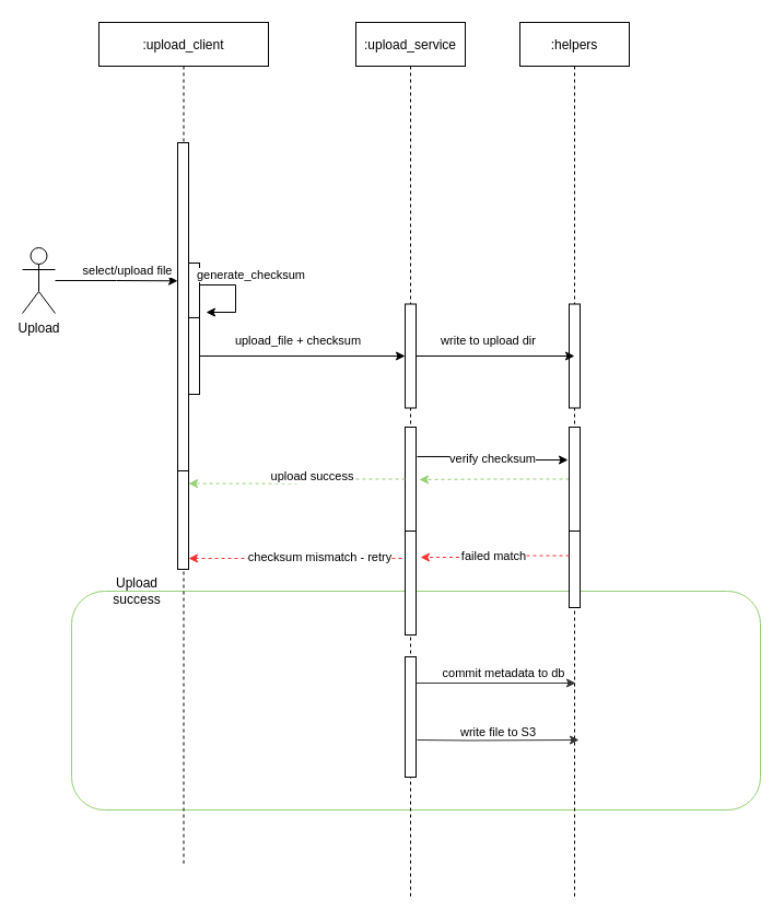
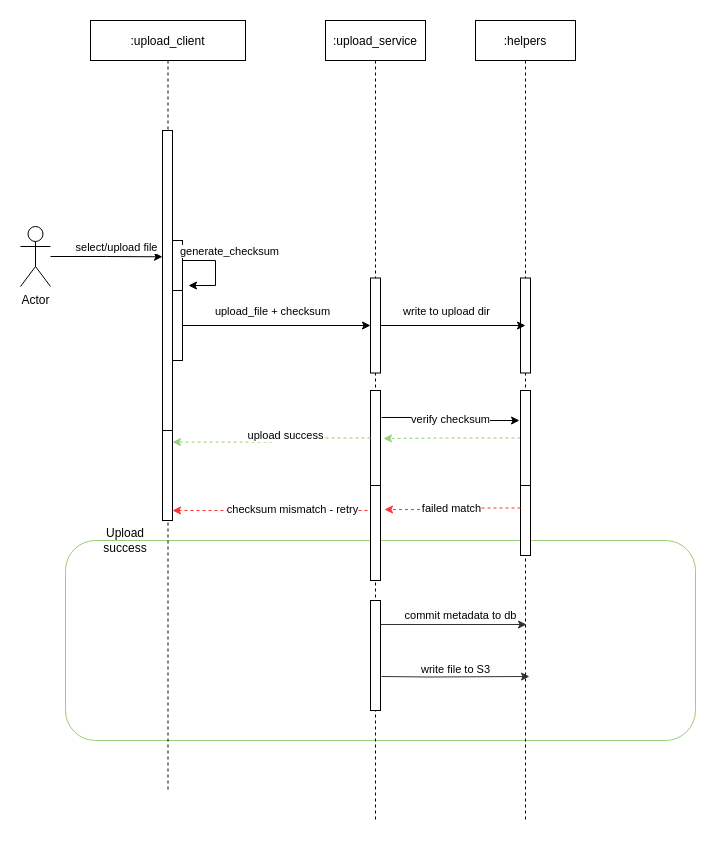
- <mxCell id="11" value="Upload" style="shape=umlActor;verticalLabelPosition=bottom;verticalAlign=top;html=1;outlineConnect=0;" parent="1" vertex="1"><mxGeometry x="20" y="226" width="30" height="60" as="geometry" /></mxCell>
+ <mxCell id="11" value="Actor" style="shape=umlActor;verticalLabelPosition=bottom;verticalAlign=top;html=1;outlineConnect=0;" parent="1" vertex="1"><mxGeometry x="20" y="226" width="30" height="60" as="geometry" /></mxCell>
